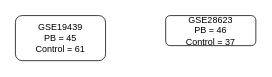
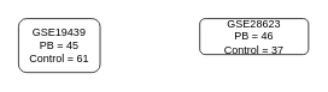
- <mxCell id="2" value="GSE19439&lt;div&gt;&lt;font face=&quot;Helvetica&quot;&gt;PB = 45&lt;br&gt;&lt;/font&gt;&lt;div&gt;&lt;div&gt;Control = 61&lt;/div&gt;&lt;/div&gt;&lt;/div&gt;" style="rounded=1;whiteSpace=wrap;html=1;" vertex="1" parent="1"><mxGeometry x="20" y="20" width="120" height="60" as="geometry" /></mxCell>
+ <mxCell id="2" value="GSE19439&lt;div&gt;&lt;font face=&quot;Helvetica&quot;&gt;PB = 45&lt;br&gt;&lt;/font&gt;&lt;div&gt;&lt;div&gt;Control = 61&lt;/div&gt;&lt;/div&gt;&lt;/div&gt;" style="rounded=1;whiteSpace=wrap;html=1;" vertex="1" parent="1"><mxGeometry x="20" y="20" width="90" height="60" as="geometry" /></mxCell>
